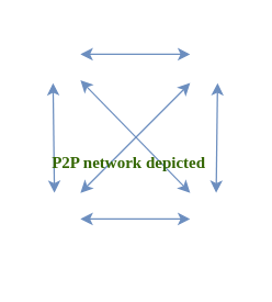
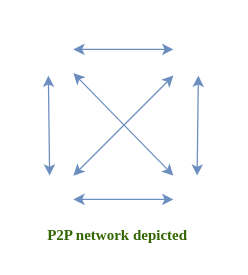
- <mxCell id="12" value="P2P network depicted" style="text;html=1;resizable=0;autosize=1;align=center;verticalAlign=middle;points=[];rounded=0;fontSize=12;fontStyle=1;fontFamily=Times New Roman;fontColor=#336600;" vertex="1" parent="1"><mxGeometry x="28" y="108" width="130" height="20" as="geometry" /></mxCell>
+ <mxCell id="12" value="P2P network depicted" style="text;html=1;resizable=0;autosize=1;align=center;verticalAlign=middle;points=[];rounded=0;fontSize=12;fontStyle=1;fontFamily=Times New Roman;fontColor=#336600;" vertex="1" parent="1"><mxGeometry x="28" y="178" width="130" height="20" as="geometry" /></mxCell>
